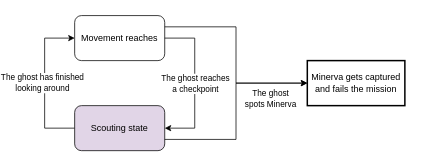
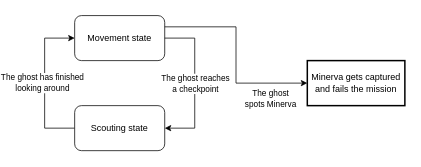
- <mxCell id="2" value="Movement reaches" style="rounded=1;whiteSpace=wrap;html=1;" parent="1" vertex="1"><mxGeometry x="60" y="20" width="120" height="60" as="geometry" /></mxCell>
+ <mxCell id="2" value="Movement state" style="rounded=1;whiteSpace=wrap;html=1;" parent="1" vertex="1"><mxGeometry x="60" y="20" width="120" height="60" as="geometry" /></mxCell>
- <mxCell id="5" value="Scouting state" style="rounded=1;whiteSpace=wrap;html=1;align=center;fillColor=#e1d5e7;" parent="1" vertex="1"><mxGeometry x="60" y="140" width="120" height="60" as="geometry" /></mxCell>
+ <mxCell id="5" value="Scouting state" style="rounded=1;whiteSpace=wrap;html=1;align=center;" parent="1" vertex="1"><mxGeometry x="60" y="140" width="120" height="60" as="geometry" /></mxCell>
- <mxCell id="10" style="edgeStyle=orthogonalEdgeStyle;rounded=0;orthogonalLoop=1;jettySize=auto;html=1;exitX=1;exitY=0.75;exitDx=0;exitDy=0;entryX=0;entryY=0.5;entryDx=0;entryDy=0;" parent="6" source="5" target="9" edge="1"><mxGeometry relative="1" as="geometry" /></mxCell>
